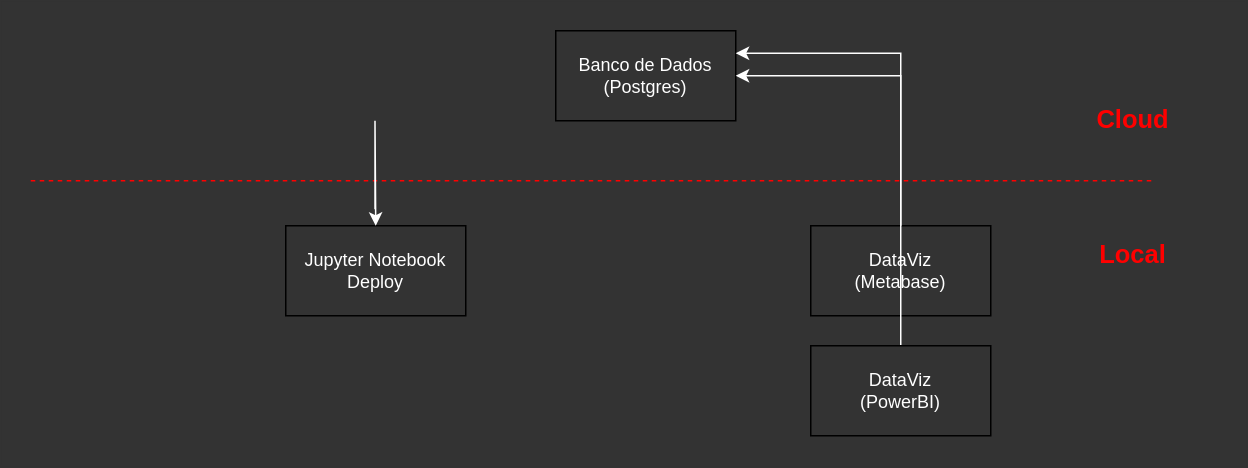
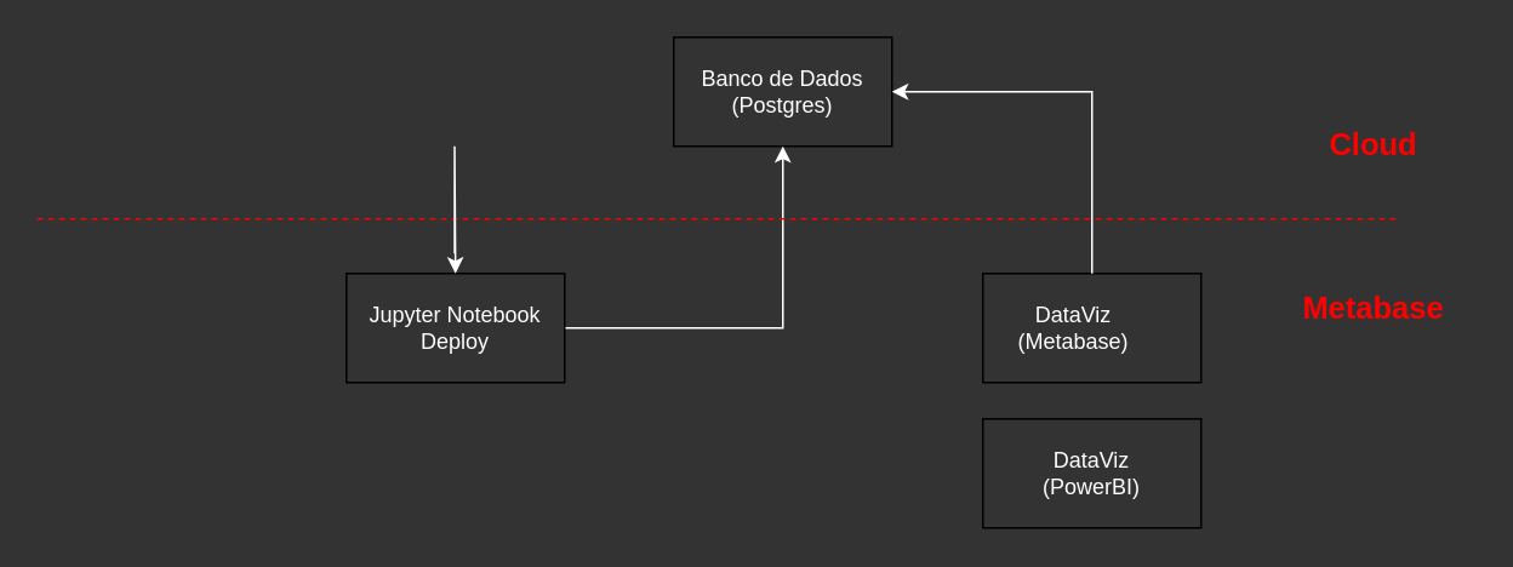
- <mxCell id="12" style="edgeStyle=orthogonalEdgeStyle;rounded=0;orthogonalLoop=1;jettySize=auto;html=1;exitX=0.5;exitY=0;exitDx=0;exitDy=0;entryX=1;entryY=0.25;entryDx=0;entryDy=0;strokeColor=#FFFFFF;" edge="1" parent="1" source="13" target="3"><mxGeometry relative="1" as="geometry"><mxPoint x="490" y="50" as="targetPoint" /></mxGeometry></mxCell>
- <mxCell id="11" value="&lt;font size=&quot;1&quot; color=&quot;#ff0000&quot;&gt;&lt;b style=&quot;font-size: 17px;&quot;&gt;Local&lt;/b&gt;&lt;/font&gt;" style="text;html=1;align=center;verticalAlign=middle;whiteSpace=wrap;rounded=0;" vertex="1" parent="1"><mxGeometry x="700" y="140" width="110" height="60" as="geometry" /></mxCell>
+ <mxCell id="11" value="&lt;font size=&quot;1&quot; color=&quot;#ff0000&quot;&gt;&lt;b style=&quot;font-size: 17px;&quot;&gt;Metabase&lt;/b&gt;&lt;/font&gt;" style="text;html=1;align=center;verticalAlign=middle;whiteSpace=wrap;rounded=0;" vertex="1" parent="1"><mxGeometry x="700" y="140" width="110" height="60" as="geometry" /></mxCell>
+ <mxCell id="6" style="edgeStyle=orthogonalEdgeStyle;rounded=0;orthogonalLoop=1;jettySize=auto;html=1;entryX=0.5;entryY=1;entryDx=0;entryDy=0;strokeColor=#FFFFFF;" edge="1" parent="1" source="7" target="3"><mxGeometry relative="1" as="geometry" /></mxCell>
- <mxCell id="5" value="&lt;font color=&quot;#ffffff&quot;&gt;DataViz&lt;/font&gt;&lt;div&gt;&lt;font color=&quot;#ffffff&quot;&gt;(Metabase)&lt;/font&gt;&lt;/div&gt;" style="text;html=1;align=center;verticalAlign=middle;whiteSpace=wrap;rounded=0;" vertex="1" parent="1"><mxGeometry x="570" y="165" width="60" height="30" as="geometry" /></mxCell>
+ <mxCell id="5" value="&lt;font color=&quot;#ffffff&quot;&gt;DataViz&lt;/font&gt;&lt;div&gt;&lt;font color=&quot;#ffffff&quot;&gt;(Metabase)&lt;/font&gt;&lt;/div&gt;" style="text;html=1;align=center;verticalAlign=middle;whiteSpace=wrap;rounded=0;" vertex="1" parent="1"><mxGeometry x="560" y="165" width="60" height="30" as="geometry" /></mxCell>
